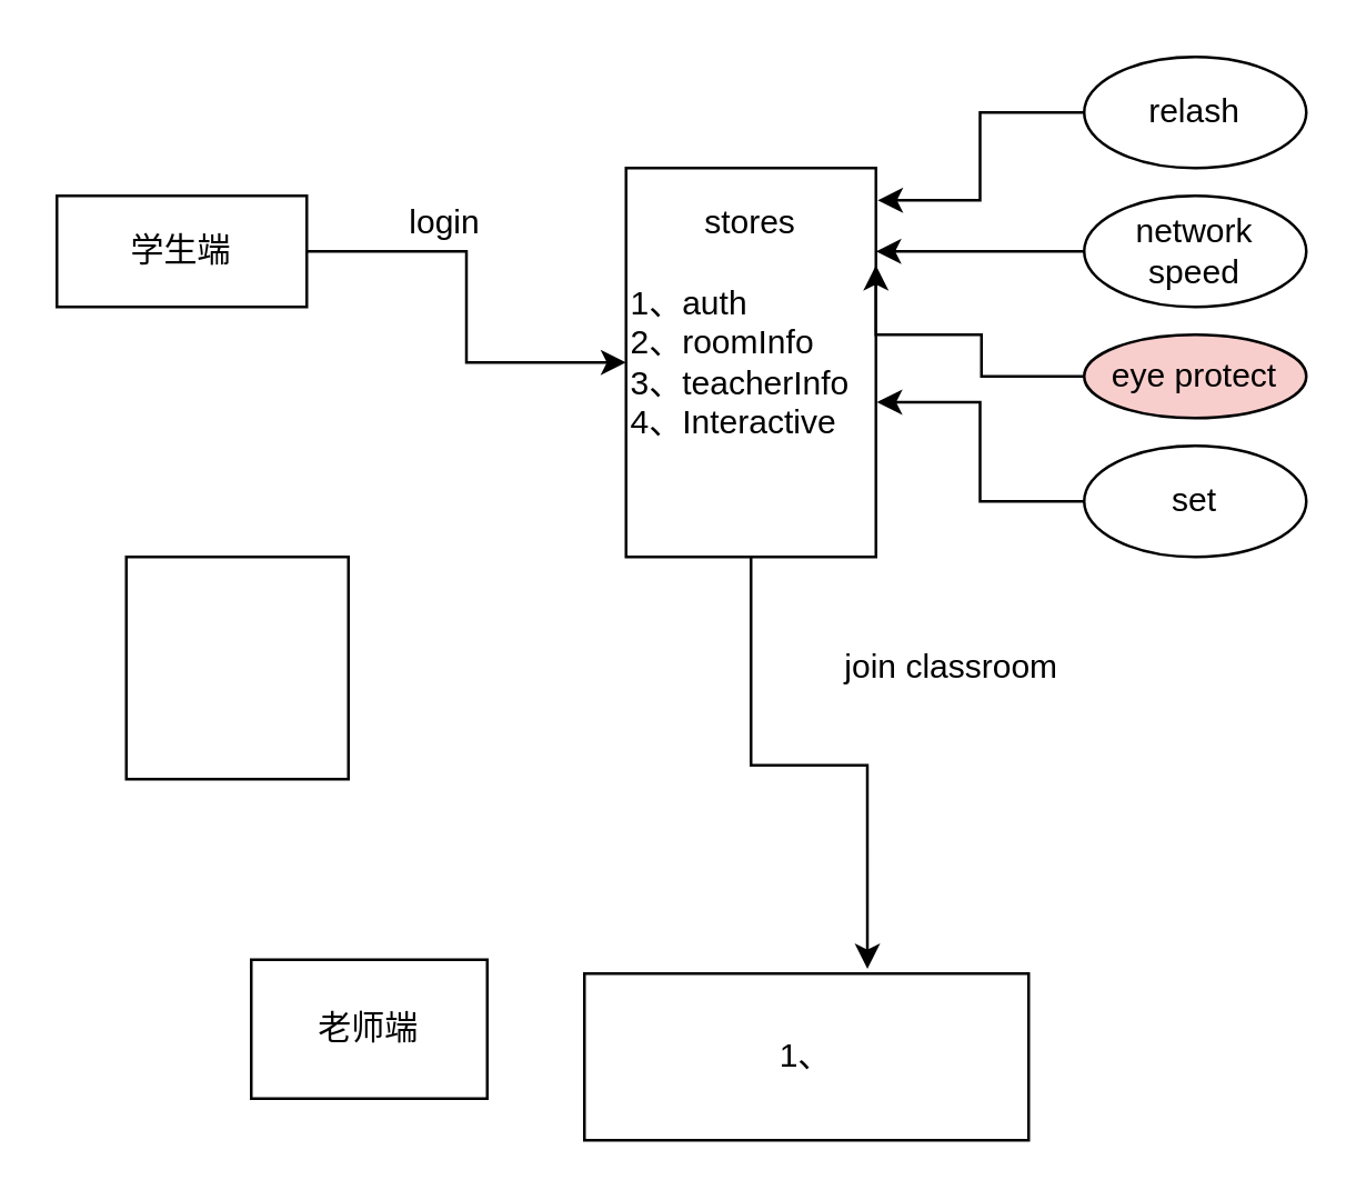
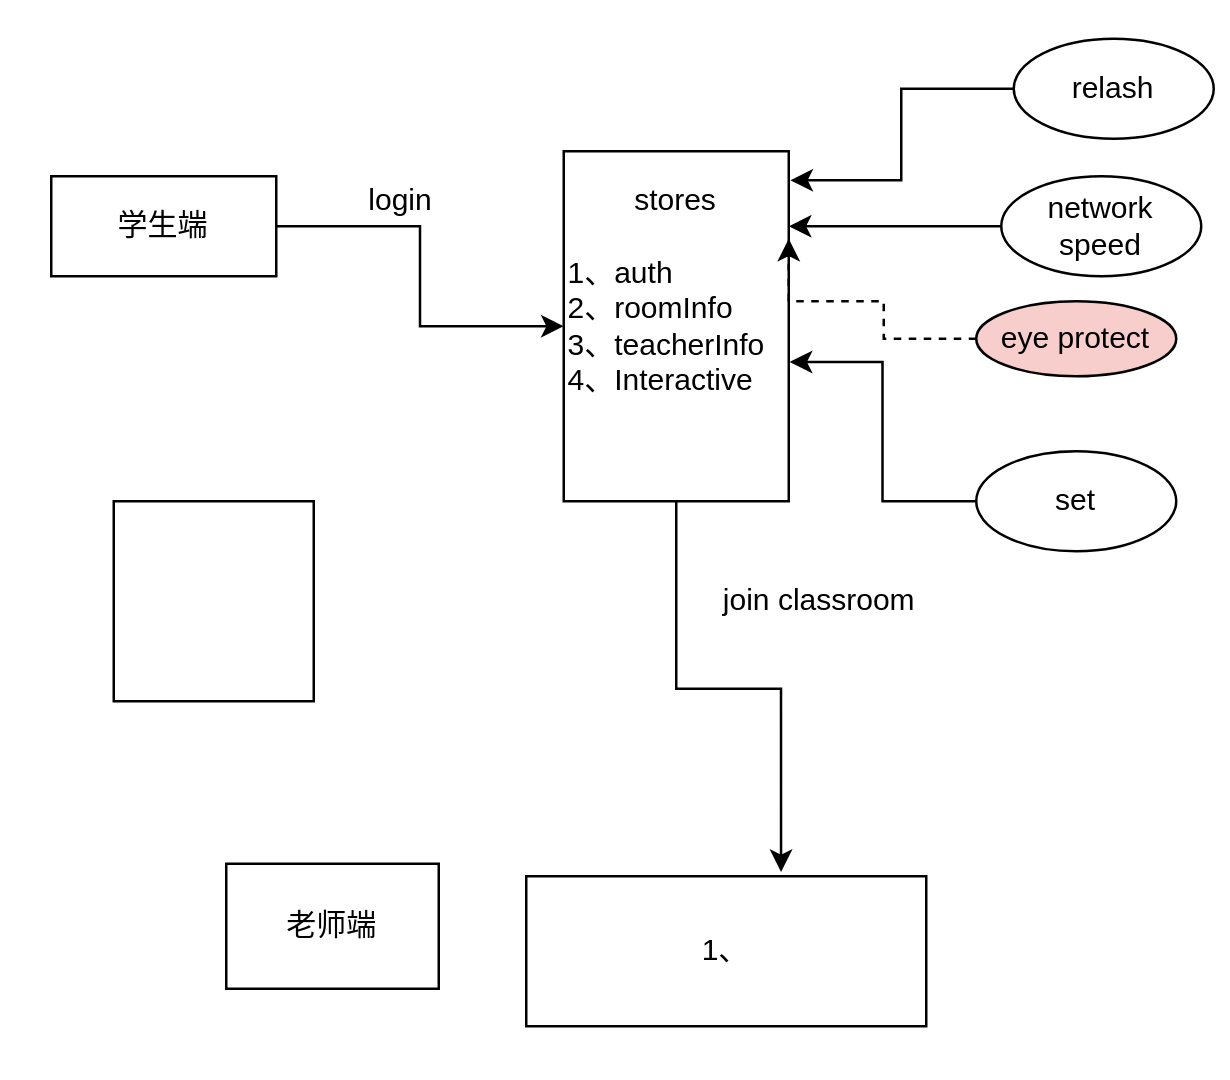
- <mxCell id="10" value="relash" style="ellipse;whiteSpace=wrap;html=1;" vertex="1" parent="1"><mxGeometry x="390" y="20" width="80" height="40" as="geometry" /></mxCell>
+ <mxCell id="10" value="relash" style="ellipse;whiteSpace=wrap;html=1;" vertex="1" parent="1"><mxGeometry x="405" y="15" width="80" height="40" as="geometry" /></mxCell>
- <mxCell id="14" value="network speed" style="ellipse;whiteSpace=wrap;html=1;" vertex="1" parent="1"><mxGeometry x="390" y="70" width="80" height="40" as="geometry" /></mxCell>
+ <mxCell id="14" value="network speed" style="ellipse;whiteSpace=wrap;html=1;" vertex="1" parent="1"><mxGeometry x="400" y="70" width="80" height="40" as="geometry" /></mxCell>
- <mxCell id="11" style="edgeStyle=orthogonalEdgeStyle;rounded=0;orthogonalLoop=1;jettySize=auto;html=1;entryX=1;entryY=0.25;entryDx=0;entryDy=0;" edge="1" parent="1" source="12" target="5"><mxGeometry relative="1" as="geometry"><Array as="points"><mxPoint x="353" y="135" /><mxPoint x="353" y="120" /><mxPoint x="315" y="120" /></Array></mxGeometry></mxCell>
+ <mxCell id="11" style="edgeStyle=orthogonalEdgeStyle;rounded=0;orthogonalLoop=1;jettySize=auto;html=1;entryX=1;entryY=0.25;entryDx=0;entryDy=0;dashed=1;" edge="1" parent="1" source="12" target="5"><mxGeometry relative="1" as="geometry"><Array as="points"><mxPoint x="353" y="135" /><mxPoint x="353" y="120" /><mxPoint x="315" y="120" /></Array></mxGeometry></mxCell>
- <mxCell id="18" value="set" style="ellipse;whiteSpace=wrap;html=1;" vertex="1" parent="1"><mxGeometry x="390" y="160" width="80" height="40" as="geometry" /></mxCell>
+ <mxCell id="18" value="set" style="ellipse;whiteSpace=wrap;html=1;" vertex="1" parent="1"><mxGeometry x="390" y="180" width="80" height="40" as="geometry" /></mxCell>
- <mxCell id="16" value="join classroom" style="text;html=1;strokeColor=none;fillColor=none;align=center;verticalAlign=middle;whiteSpace=wrap;rounded=0;" vertex="1" parent="1"><mxGeometry x="290" y="230" width="105" height="20" as="geometry" /></mxCell>
+ <mxCell id="16" value="join classroom" style="text;html=1;strokeColor=none;fillColor=none;align=center;verticalAlign=middle;whiteSpace=wrap;rounded=0;" vertex="1" parent="1"><mxGeometry x="275" y="230" width="105" height="20" as="geometry" /></mxCell>
